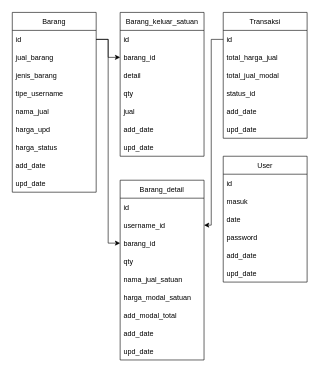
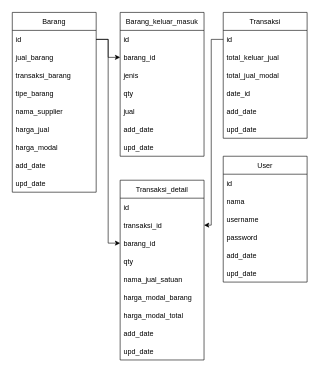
- <mxCell id="12" value="Barang_keluar_satuan" style="swimlane;fontStyle=0;childLayout=stackLayout;horizontal=1;startSize=30;horizontalStack=0;resizeParent=1;resizeParentMax=0;resizeLast=0;collapsible=1;marginBottom=0;" parent="1" vertex="1"><mxGeometry x="200" y="20" width="140" height="240" as="geometry" /></mxCell>
+ <mxCell id="12" value="Barang_keluar_masuk" style="swimlane;fontStyle=0;childLayout=stackLayout;horizontal=1;startSize=30;horizontalStack=0;resizeParent=1;resizeParentMax=0;resizeLast=0;collapsible=1;marginBottom=0;" parent="1" vertex="1"><mxGeometry x="200" y="20" width="140" height="240" as="geometry" /></mxCell>
- <mxCell id="22" value="total_harga_jual" style="text;strokeColor=none;fillColor=none;align=left;verticalAlign=middle;spacingLeft=4;spacingRight=4;overflow=hidden;points=[[0,0.5],[1,0.5]];portConstraint=eastwest;rotatable=0;" parent="20" vertex="1"><mxGeometry y="60" width="140" height="30" as="geometry" /></mxCell>
+ <mxCell id="22" value="total_keluar_jual" style="text;strokeColor=none;fillColor=none;align=left;verticalAlign=middle;spacingLeft=4;spacingRight=4;overflow=hidden;points=[[0,0.5],[1,0.5]];portConstraint=eastwest;rotatable=0;" parent="20" vertex="1"><mxGeometry y="60" width="140" height="30" as="geometry" /></mxCell>
- <mxCell id="5" value="jenis_barang" style="text;strokeColor=none;fillColor=none;align=left;verticalAlign=middle;spacingLeft=4;spacingRight=4;overflow=hidden;points=[[0,0.5],[1,0.5]];portConstraint=eastwest;rotatable=0;" parent="2" vertex="1"><mxGeometry y="90" width="140" height="30" as="geometry" /></mxCell>
+ <mxCell id="5" value="transaksi_barang" style="text;strokeColor=none;fillColor=none;align=left;verticalAlign=middle;spacingLeft=4;spacingRight=4;overflow=hidden;points=[[0,0.5],[1,0.5]];portConstraint=eastwest;rotatable=0;" parent="2" vertex="1"><mxGeometry y="90" width="140" height="30" as="geometry" /></mxCell>
- <mxCell id="15" value="detail" style="text;strokeColor=none;fillColor=none;align=left;verticalAlign=middle;spacingLeft=4;spacingRight=4;overflow=hidden;points=[[0,0.5],[1,0.5]];portConstraint=eastwest;rotatable=0;" parent="12" vertex="1"><mxGeometry y="90" width="140" height="30" as="geometry" /></mxCell>
+ <mxCell id="15" value="jenis" style="text;strokeColor=none;fillColor=none;align=left;verticalAlign=middle;spacingLeft=4;spacingRight=4;overflow=hidden;points=[[0,0.5],[1,0.5]];portConstraint=eastwest;rotatable=0;" parent="12" vertex="1"><mxGeometry y="90" width="140" height="30" as="geometry" /></mxCell>
- <mxCell id="6" value="tipe_username" style="text;strokeColor=none;fillColor=none;align=left;verticalAlign=middle;spacingLeft=4;spacingRight=4;overflow=hidden;points=[[0,0.5],[1,0.5]];portConstraint=eastwest;rotatable=0;" parent="2" vertex="1"><mxGeometry y="120" width="140" height="30" as="geometry" /></mxCell>
+ <mxCell id="6" value="tipe_barang" style="text;strokeColor=none;fillColor=none;align=left;verticalAlign=middle;spacingLeft=4;spacingRight=4;overflow=hidden;points=[[0,0.5],[1,0.5]];portConstraint=eastwest;rotatable=0;" parent="2" vertex="1"><mxGeometry y="120" width="140" height="30" as="geometry" /></mxCell>
- <mxCell id="24" value="status_id" style="text;strokeColor=none;fillColor=none;align=left;verticalAlign=middle;spacingLeft=4;spacingRight=4;overflow=hidden;points=[[0,0.5],[1,0.5]];portConstraint=eastwest;rotatable=0;" vertex="1" parent="20"><mxGeometry y="120" width="140" height="30" as="geometry" /></mxCell>
+ <mxCell id="24" value="date_id" style="text;strokeColor=none;fillColor=none;align=left;verticalAlign=middle;spacingLeft=4;spacingRight=4;overflow=hidden;points=[[0,0.5],[1,0.5]];portConstraint=eastwest;rotatable=0;" vertex="1" parent="20"><mxGeometry y="120" width="140" height="30" as="geometry" /></mxCell>
- <mxCell id="7" value="nama_jual" style="text;strokeColor=none;fillColor=none;align=left;verticalAlign=middle;spacingLeft=4;spacingRight=4;overflow=hidden;points=[[0,0.5],[1,0.5]];portConstraint=eastwest;rotatable=0;" parent="2" vertex="1"><mxGeometry y="150" width="140" height="30" as="geometry" /></mxCell>
+ <mxCell id="7" value="nama_supplier" style="text;strokeColor=none;fillColor=none;align=left;verticalAlign=middle;spacingLeft=4;spacingRight=4;overflow=hidden;points=[[0,0.5],[1,0.5]];portConstraint=eastwest;rotatable=0;" parent="2" vertex="1"><mxGeometry y="150" width="140" height="30" as="geometry" /></mxCell>
- <mxCell id="8" value="harga_upd" style="text;strokeColor=none;fillColor=none;align=left;verticalAlign=middle;spacingLeft=4;spacingRight=4;overflow=hidden;points=[[0,0.5],[1,0.5]];portConstraint=eastwest;rotatable=0;" parent="2" vertex="1"><mxGeometry y="180" width="140" height="30" as="geometry" /></mxCell>
+ <mxCell id="8" value="harga_jual" style="text;strokeColor=none;fillColor=none;align=left;verticalAlign=middle;spacingLeft=4;spacingRight=4;overflow=hidden;points=[[0,0.5],[1,0.5]];portConstraint=eastwest;rotatable=0;" parent="2" vertex="1"><mxGeometry y="180" width="140" height="30" as="geometry" /></mxCell>
- <mxCell id="9" value="harga_status" style="text;strokeColor=none;fillColor=none;align=left;verticalAlign=middle;spacingLeft=4;spacingRight=4;overflow=hidden;points=[[0,0.5],[1,0.5]];portConstraint=eastwest;rotatable=0;" parent="2" vertex="1"><mxGeometry y="210" width="140" height="30" as="geometry" /></mxCell>
+ <mxCell id="9" value="harga_modal" style="text;strokeColor=none;fillColor=none;align=left;verticalAlign=middle;spacingLeft=4;spacingRight=4;overflow=hidden;points=[[0,0.5],[1,0.5]];portConstraint=eastwest;rotatable=0;" parent="2" vertex="1"><mxGeometry y="210" width="140" height="30" as="geometry" /></mxCell>
- <mxCell id="28" value="Barang_detail" style="swimlane;fontStyle=0;childLayout=stackLayout;horizontal=1;startSize=30;horizontalStack=0;resizeParent=1;resizeParentMax=0;resizeLast=0;collapsible=1;marginBottom=0;" parent="1" vertex="1"><mxGeometry x="200" y="300" width="140" height="300" as="geometry" /></mxCell>
+ <mxCell id="28" value="Transaksi_detail" style="swimlane;fontStyle=0;childLayout=stackLayout;horizontal=1;startSize=30;horizontalStack=0;resizeParent=1;resizeParentMax=0;resizeLast=0;collapsible=1;marginBottom=0;" parent="1" vertex="1"><mxGeometry x="200" y="300" width="140" height="300" as="geometry" /></mxCell>
- <mxCell id="41" value="masuk" style="text;strokeColor=none;fillColor=none;align=left;verticalAlign=middle;spacingLeft=4;spacingRight=4;overflow=hidden;points=[[0,0.5],[1,0.5]];portConstraint=eastwest;rotatable=0;" parent="39" vertex="1"><mxGeometry y="60" width="140" height="30" as="geometry" /></mxCell>
+ <mxCell id="41" value="nama" style="text;strokeColor=none;fillColor=none;align=left;verticalAlign=middle;spacingLeft=4;spacingRight=4;overflow=hidden;points=[[0,0.5],[1,0.5]];portConstraint=eastwest;rotatable=0;" parent="39" vertex="1"><mxGeometry y="60" width="140" height="30" as="geometry" /></mxCell>
- <mxCell id="42" value="date" style="text;strokeColor=none;fillColor=none;align=left;verticalAlign=middle;spacingLeft=4;spacingRight=4;overflow=hidden;points=[[0,0.5],[1,0.5]];portConstraint=eastwest;rotatable=0;" parent="39" vertex="1"><mxGeometry y="90" width="140" height="30" as="geometry" /></mxCell>
+ <mxCell id="42" value="username" style="text;strokeColor=none;fillColor=none;align=left;verticalAlign=middle;spacingLeft=4;spacingRight=4;overflow=hidden;points=[[0,0.5],[1,0.5]];portConstraint=eastwest;rotatable=0;" parent="39" vertex="1"><mxGeometry y="90" width="140" height="30" as="geometry" /></mxCell>
- <mxCell id="30" value="username_id" style="text;strokeColor=none;fillColor=none;align=left;verticalAlign=middle;spacingLeft=4;spacingRight=4;overflow=hidden;points=[[0,0.5],[1,0.5]];portConstraint=eastwest;rotatable=0;" vertex="1" parent="28"><mxGeometry y="60" width="140" height="30" as="geometry" /></mxCell>
+ <mxCell id="30" value="transaksi_id" style="text;strokeColor=none;fillColor=none;align=left;verticalAlign=middle;spacingLeft=4;spacingRight=4;overflow=hidden;points=[[0,0.5],[1,0.5]];portConstraint=eastwest;rotatable=0;" vertex="1" parent="28"><mxGeometry y="60" width="140" height="30" as="geometry" /></mxCell>
- <mxCell id="34" value="harga_modal_satuan" style="text;strokeColor=none;fillColor=none;align=left;verticalAlign=middle;spacingLeft=4;spacingRight=4;overflow=hidden;points=[[0,0.5],[1,0.5]];portConstraint=eastwest;rotatable=0;" parent="28" vertex="1"><mxGeometry y="180" width="140" height="30" as="geometry" /></mxCell>
+ <mxCell id="34" value="harga_modal_barang" style="text;strokeColor=none;fillColor=none;align=left;verticalAlign=middle;spacingLeft=4;spacingRight=4;overflow=hidden;points=[[0,0.5],[1,0.5]];portConstraint=eastwest;rotatable=0;" parent="28" vertex="1"><mxGeometry y="180" width="140" height="30" as="geometry" /></mxCell>
- <mxCell id="35" value="add_modal_total" style="text;strokeColor=none;fillColor=none;align=left;verticalAlign=middle;spacingLeft=4;spacingRight=4;overflow=hidden;points=[[0,0.5],[1,0.5]];portConstraint=eastwest;rotatable=0;" parent="28" vertex="1"><mxGeometry y="210" width="140" height="30" as="geometry" /></mxCell>
+ <mxCell id="35" value="harga_modal_total" style="text;strokeColor=none;fillColor=none;align=left;verticalAlign=middle;spacingLeft=4;spacingRight=4;overflow=hidden;points=[[0,0.5],[1,0.5]];portConstraint=eastwest;rotatable=0;" parent="28" vertex="1"><mxGeometry y="210" width="140" height="30" as="geometry" /></mxCell>
